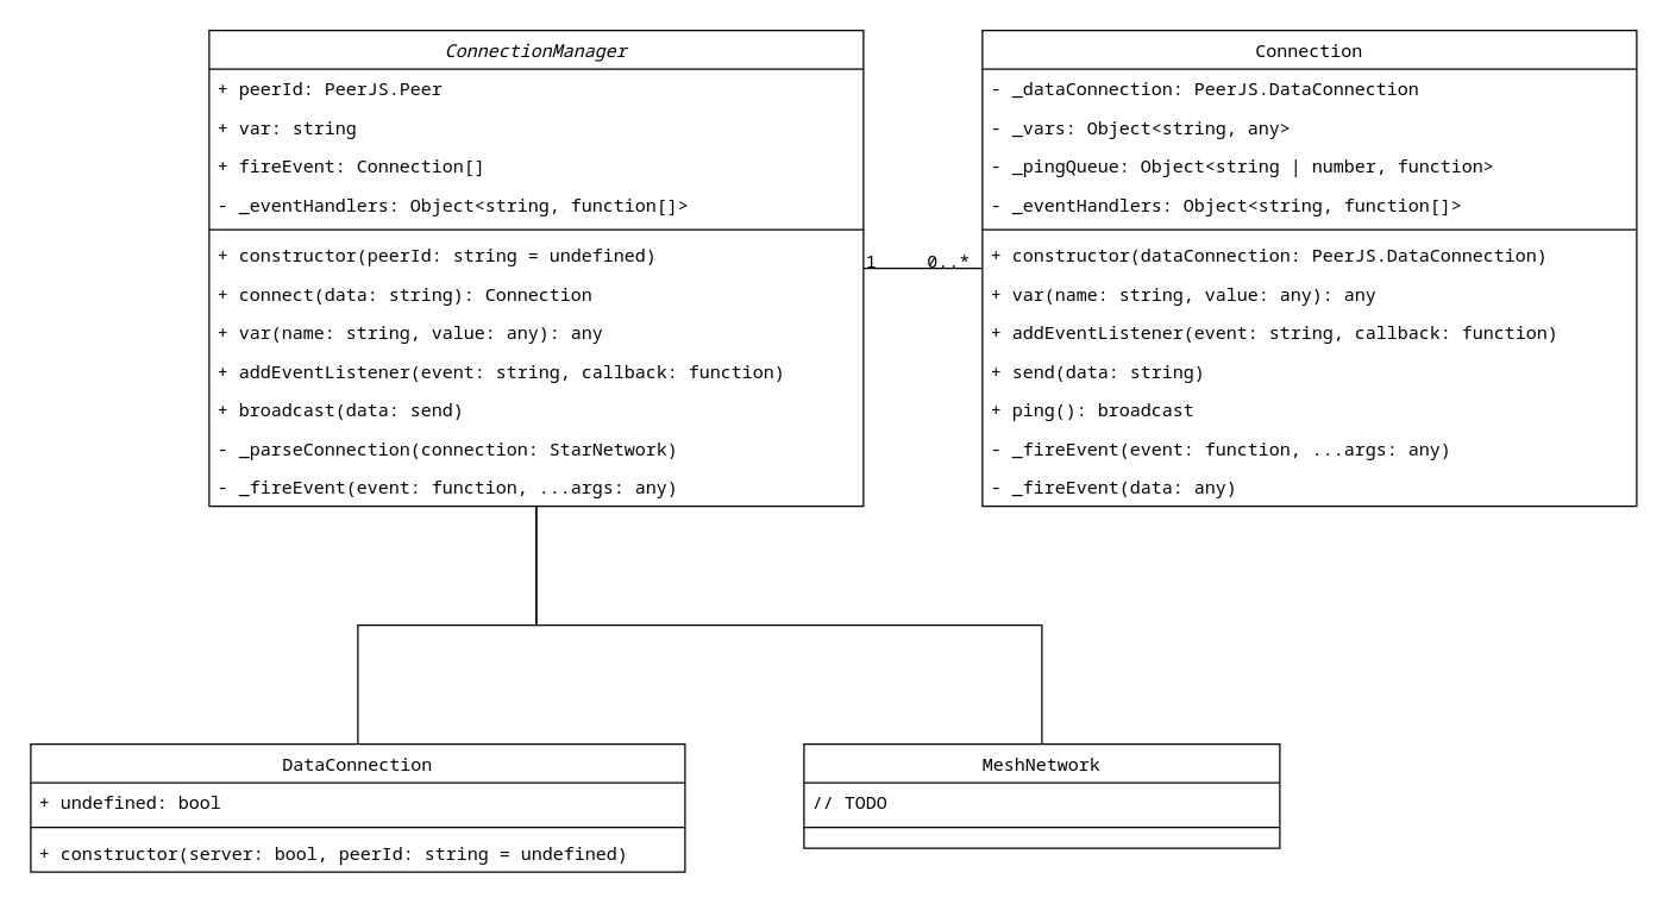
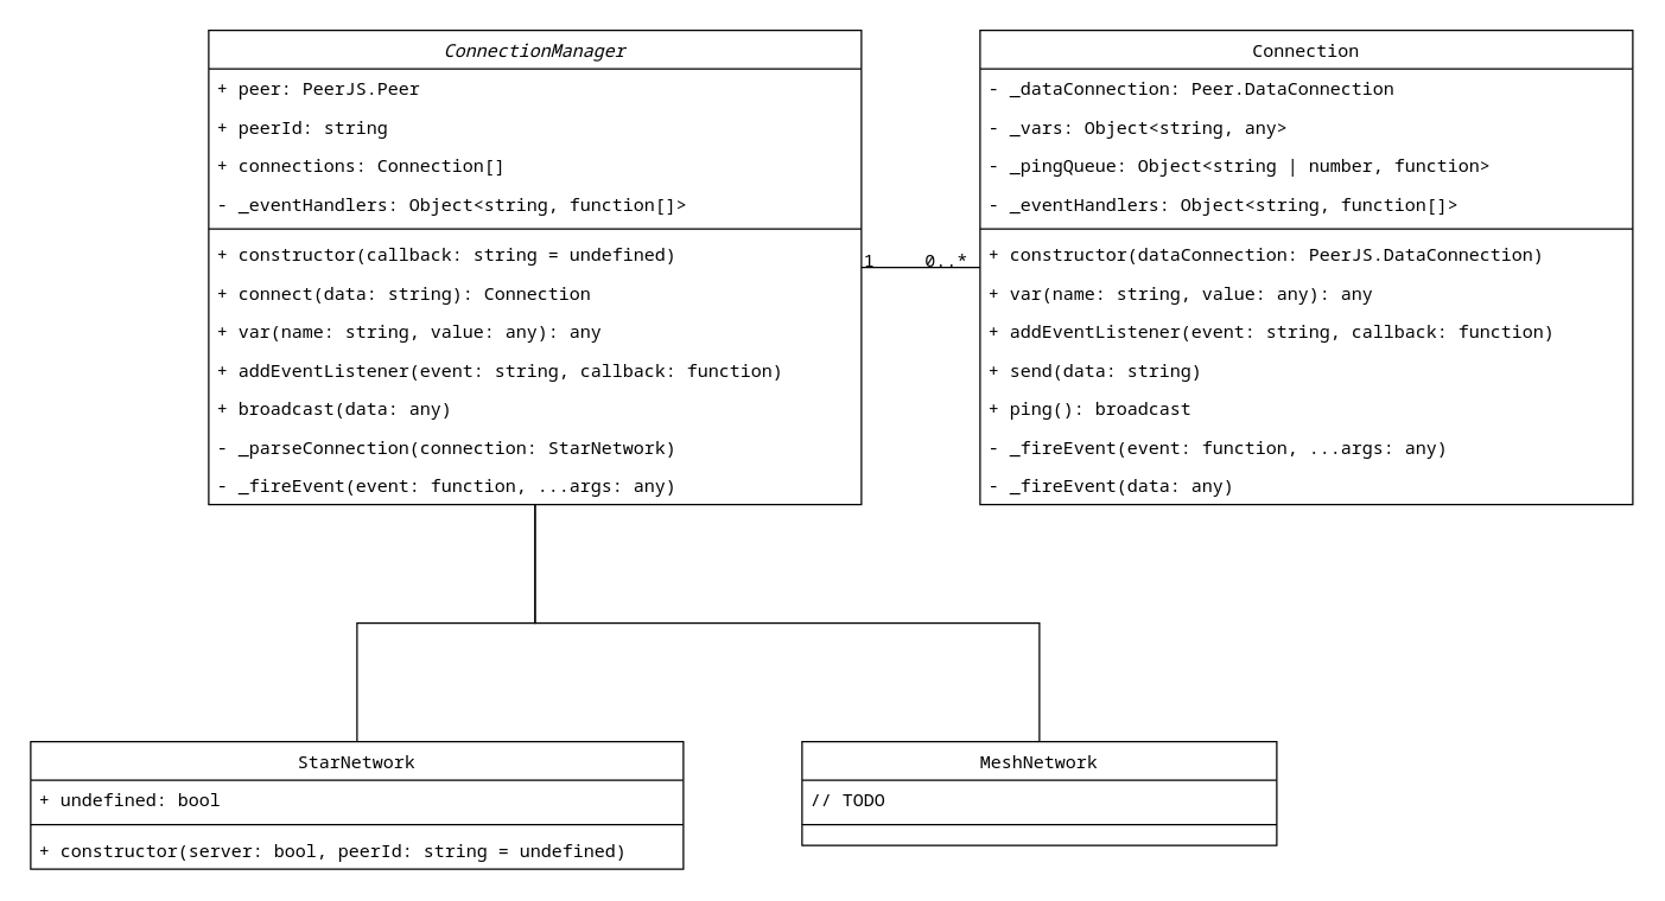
- <mxCell id="3" value="+ peerId: PeerJS.Peer" style="text;align=left;verticalAlign=top;spacingLeft=4;spacingRight=4;overflow=hidden;rotatable=0;points=[[0,0.5],[1,0.5]];portConstraint=eastwest;fontFamily=Noto Sans Mono;" parent="2" vertex="1"><mxGeometry y="26" width="440" height="26" as="geometry" /></mxCell>
+ <mxCell id="3" value="+ peer: PeerJS.Peer" style="text;align=left;verticalAlign=top;spacingLeft=4;spacingRight=4;overflow=hidden;rotatable=0;points=[[0,0.5],[1,0.5]];portConstraint=eastwest;fontFamily=Noto Sans Mono;" parent="2" vertex="1"><mxGeometry y="26" width="440" height="26" as="geometry" /></mxCell>
- <mxCell id="25" value="- _dataConnection: PeerJS.DataConnection" style="text;align=left;verticalAlign=top;spacingLeft=4;spacingRight=4;overflow=hidden;rotatable=0;points=[[0,0.5],[1,0.5]];portConstraint=eastwest;fontFamily=Noto Sans Mono;" parent="24" vertex="1"><mxGeometry y="26" width="440" height="26" as="geometry" /></mxCell>
+ <mxCell id="25" value="- _dataConnection: Peer.DataConnection" style="text;align=left;verticalAlign=top;spacingLeft=4;spacingRight=4;overflow=hidden;rotatable=0;points=[[0,0.5],[1,0.5]];portConstraint=eastwest;fontFamily=Noto Sans Mono;" parent="24" vertex="1"><mxGeometry y="26" width="440" height="26" as="geometry" /></mxCell>
- <mxCell id="4" value="+ var: string" style="text;align=left;verticalAlign=top;spacingLeft=4;spacingRight=4;overflow=hidden;rotatable=0;points=[[0,0.5],[1,0.5]];portConstraint=eastwest;fontFamily=Noto Sans Mono;" parent="2" vertex="1"><mxGeometry y="52" width="440" height="26" as="geometry" /></mxCell>
+ <mxCell id="4" value="+ peerId: string" style="text;align=left;verticalAlign=top;spacingLeft=4;spacingRight=4;overflow=hidden;rotatable=0;points=[[0,0.5],[1,0.5]];portConstraint=eastwest;fontFamily=Noto Sans Mono;" parent="2" vertex="1"><mxGeometry y="52" width="440" height="26" as="geometry" /></mxCell>
- <mxCell id="5" value="+ fireEvent: Connection[]" style="text;align=left;verticalAlign=top;spacingLeft=4;spacingRight=4;overflow=hidden;rotatable=0;points=[[0,0.5],[1,0.5]];portConstraint=eastwest;fontFamily=Noto Sans Mono;" parent="2" vertex="1"><mxGeometry y="78" width="440" height="26" as="geometry" /></mxCell>
+ <mxCell id="5" value="+ connections: Connection[]" style="text;align=left;verticalAlign=top;spacingLeft=4;spacingRight=4;overflow=hidden;rotatable=0;points=[[0,0.5],[1,0.5]];portConstraint=eastwest;fontFamily=Noto Sans Mono;" parent="2" vertex="1"><mxGeometry y="78" width="440" height="26" as="geometry" /></mxCell>
- <mxCell id="8" value="+ constructor(peerId: string = undefined)" style="text;align=left;verticalAlign=top;spacingLeft=4;spacingRight=4;overflow=hidden;rotatable=0;points=[[0,0.5],[1,0.5]];portConstraint=eastwest;fontFamily=Noto Sans Mono;" parent="2" vertex="1"><mxGeometry y="138" width="440" height="26" as="geometry" /></mxCell>
+ <mxCell id="8" value="+ constructor(callback: string = undefined)" style="text;align=left;verticalAlign=top;spacingLeft=4;spacingRight=4;overflow=hidden;rotatable=0;points=[[0,0.5],[1,0.5]];portConstraint=eastwest;fontFamily=Noto Sans Mono;" parent="2" vertex="1"><mxGeometry y="138" width="440" height="26" as="geometry" /></mxCell>
- <mxCell id="12" value="+ broadcast(data: send)" style="text;align=left;verticalAlign=top;spacingLeft=4;spacingRight=4;overflow=hidden;rotatable=0;points=[[0,0.5],[1,0.5]];portConstraint=eastwest;fontFamily=Noto Sans Mono;" parent="2" vertex="1"><mxGeometry y="242" width="440" height="26" as="geometry" /></mxCell>
+ <mxCell id="12" value="+ broadcast(data: any)" style="text;align=left;verticalAlign=top;spacingLeft=4;spacingRight=4;overflow=hidden;rotatable=0;points=[[0,0.5],[1,0.5]];portConstraint=eastwest;fontFamily=Noto Sans Mono;" parent="2" vertex="1"><mxGeometry y="242" width="440" height="26" as="geometry" /></mxCell>
- <mxCell id="15" value="DataConnection" style="swimlane;fontStyle=0;align=center;verticalAlign=top;childLayout=stackLayout;horizontal=1;startSize=26;horizontalStack=0;resizeParent=1;resizeLast=0;collapsible=1;marginBottom=0;rounded=0;shadow=0;strokeWidth=1;fontFamily=Noto Sans Mono;" parent="1" vertex="1"><mxGeometry x="20" y="500" width="440" height="86" as="geometry"><mxRectangle x="130" y="380" width="160" height="26" as="alternateBounds" /></mxGeometry></mxCell>
+ <mxCell id="15" value="StarNetwork" style="swimlane;fontStyle=0;align=center;verticalAlign=top;childLayout=stackLayout;horizontal=1;startSize=26;horizontalStack=0;resizeParent=1;resizeLast=0;collapsible=1;marginBottom=0;rounded=0;shadow=0;strokeWidth=1;fontFamily=Noto Sans Mono;" parent="1" vertex="1"><mxGeometry x="20" y="500" width="440" height="86" as="geometry"><mxRectangle x="130" y="380" width="160" height="26" as="alternateBounds" /></mxGeometry></mxCell>
